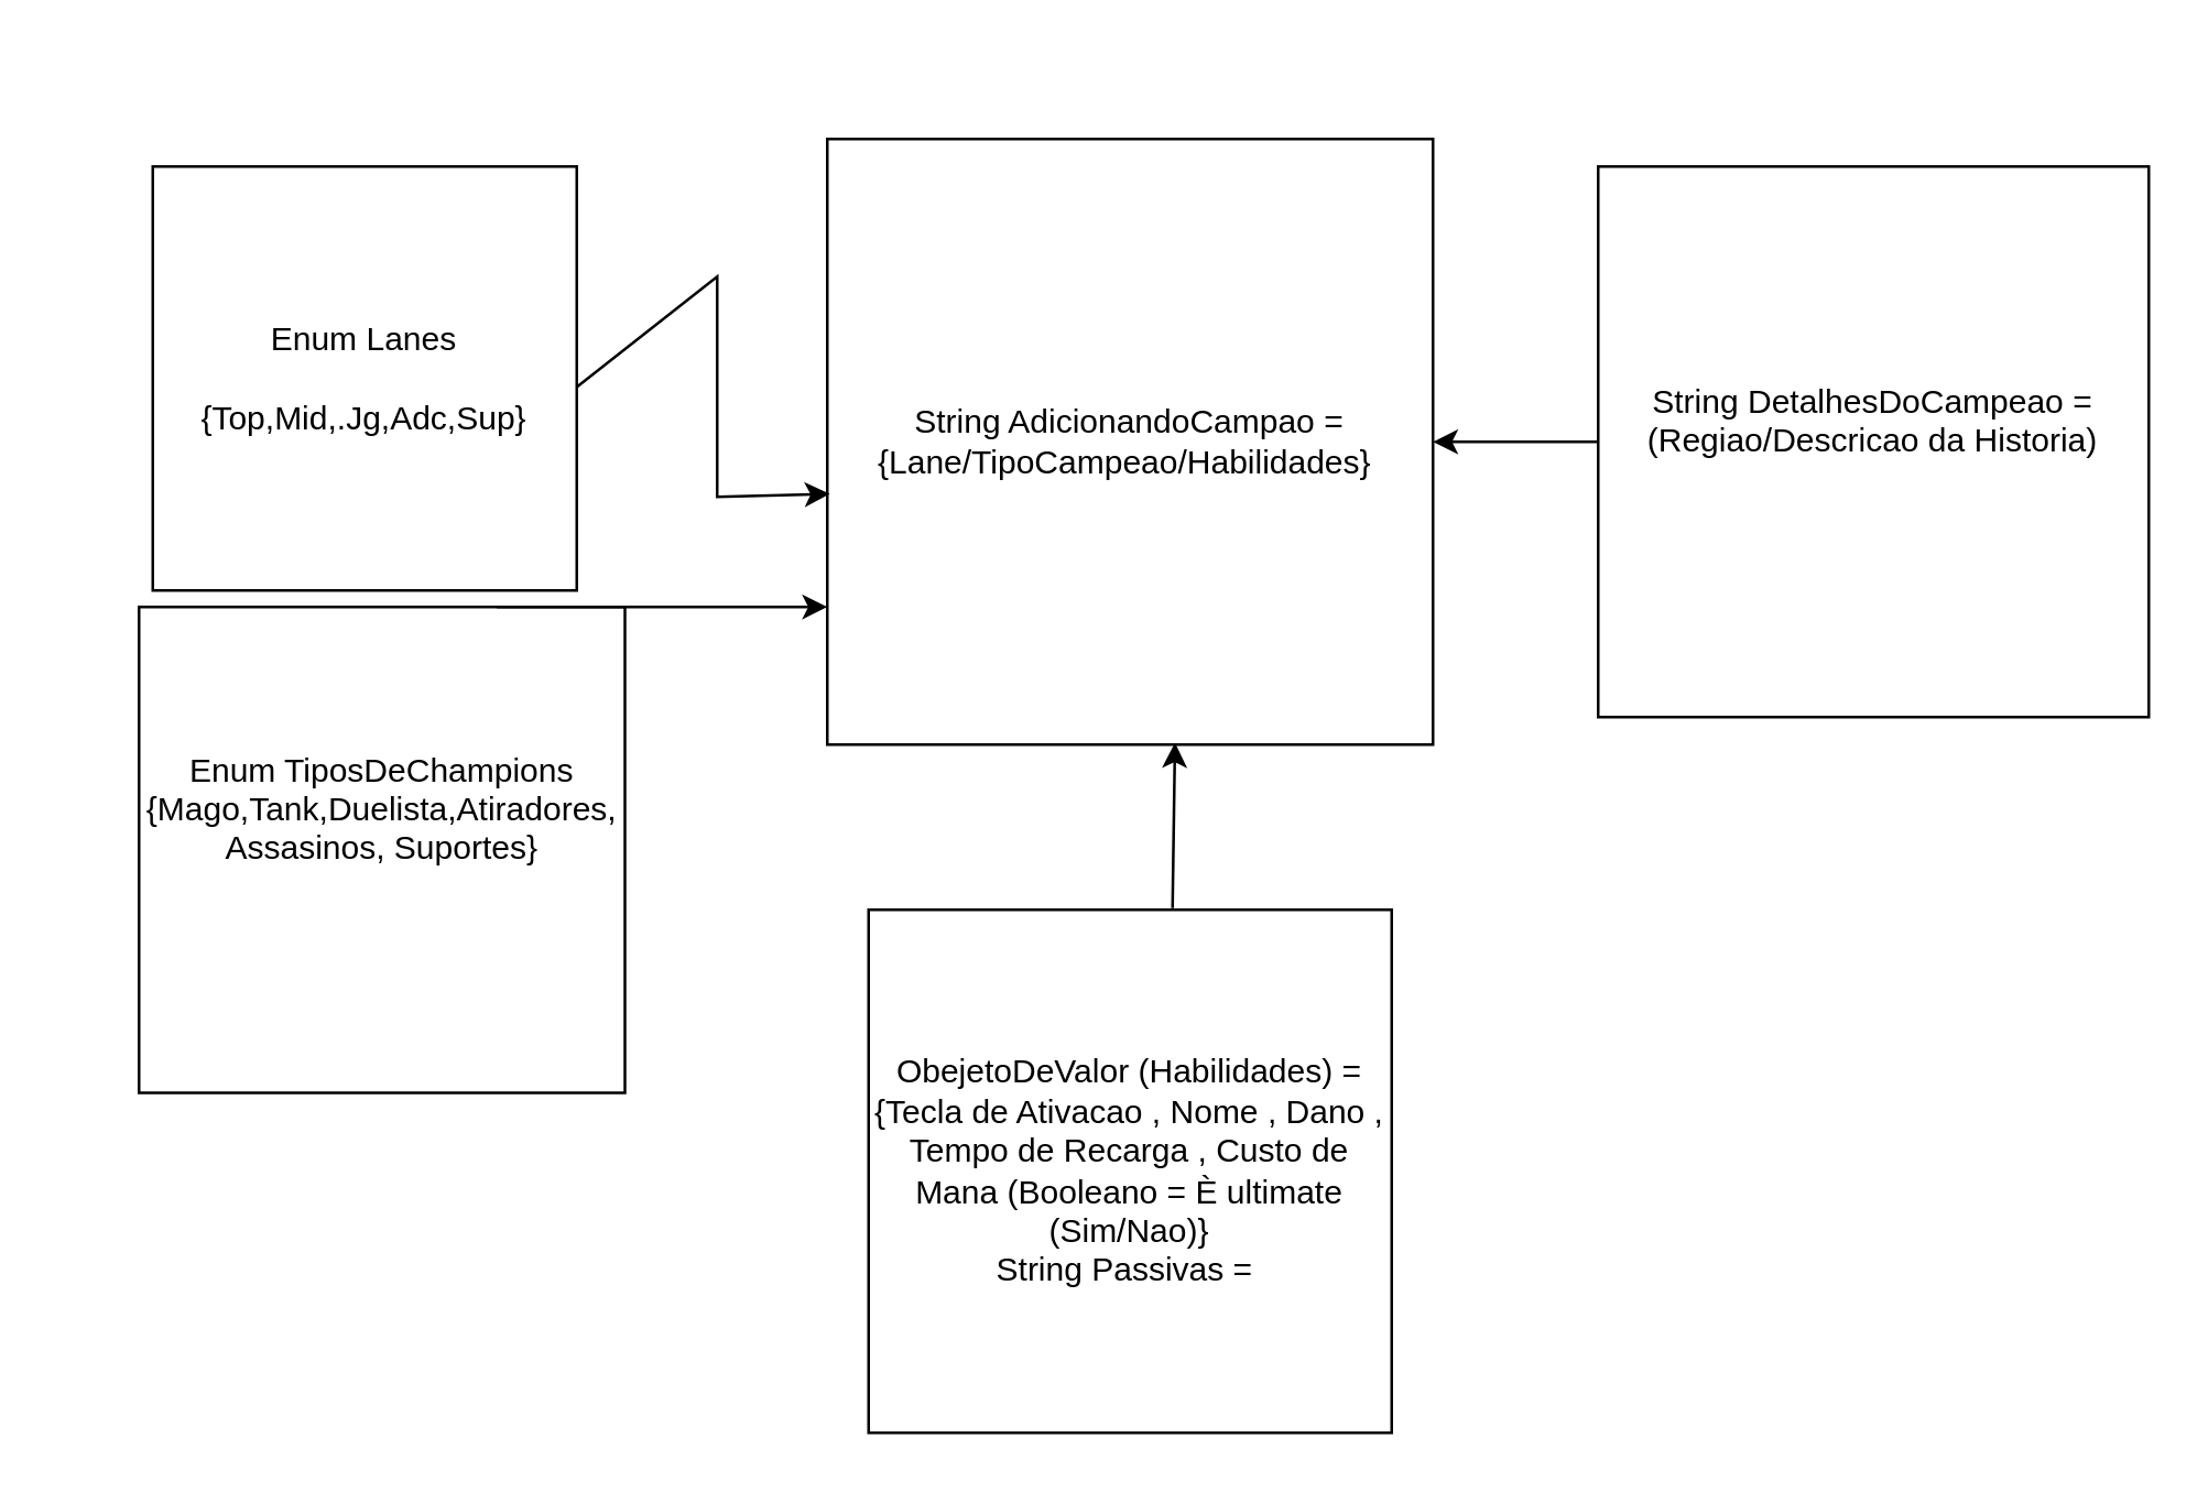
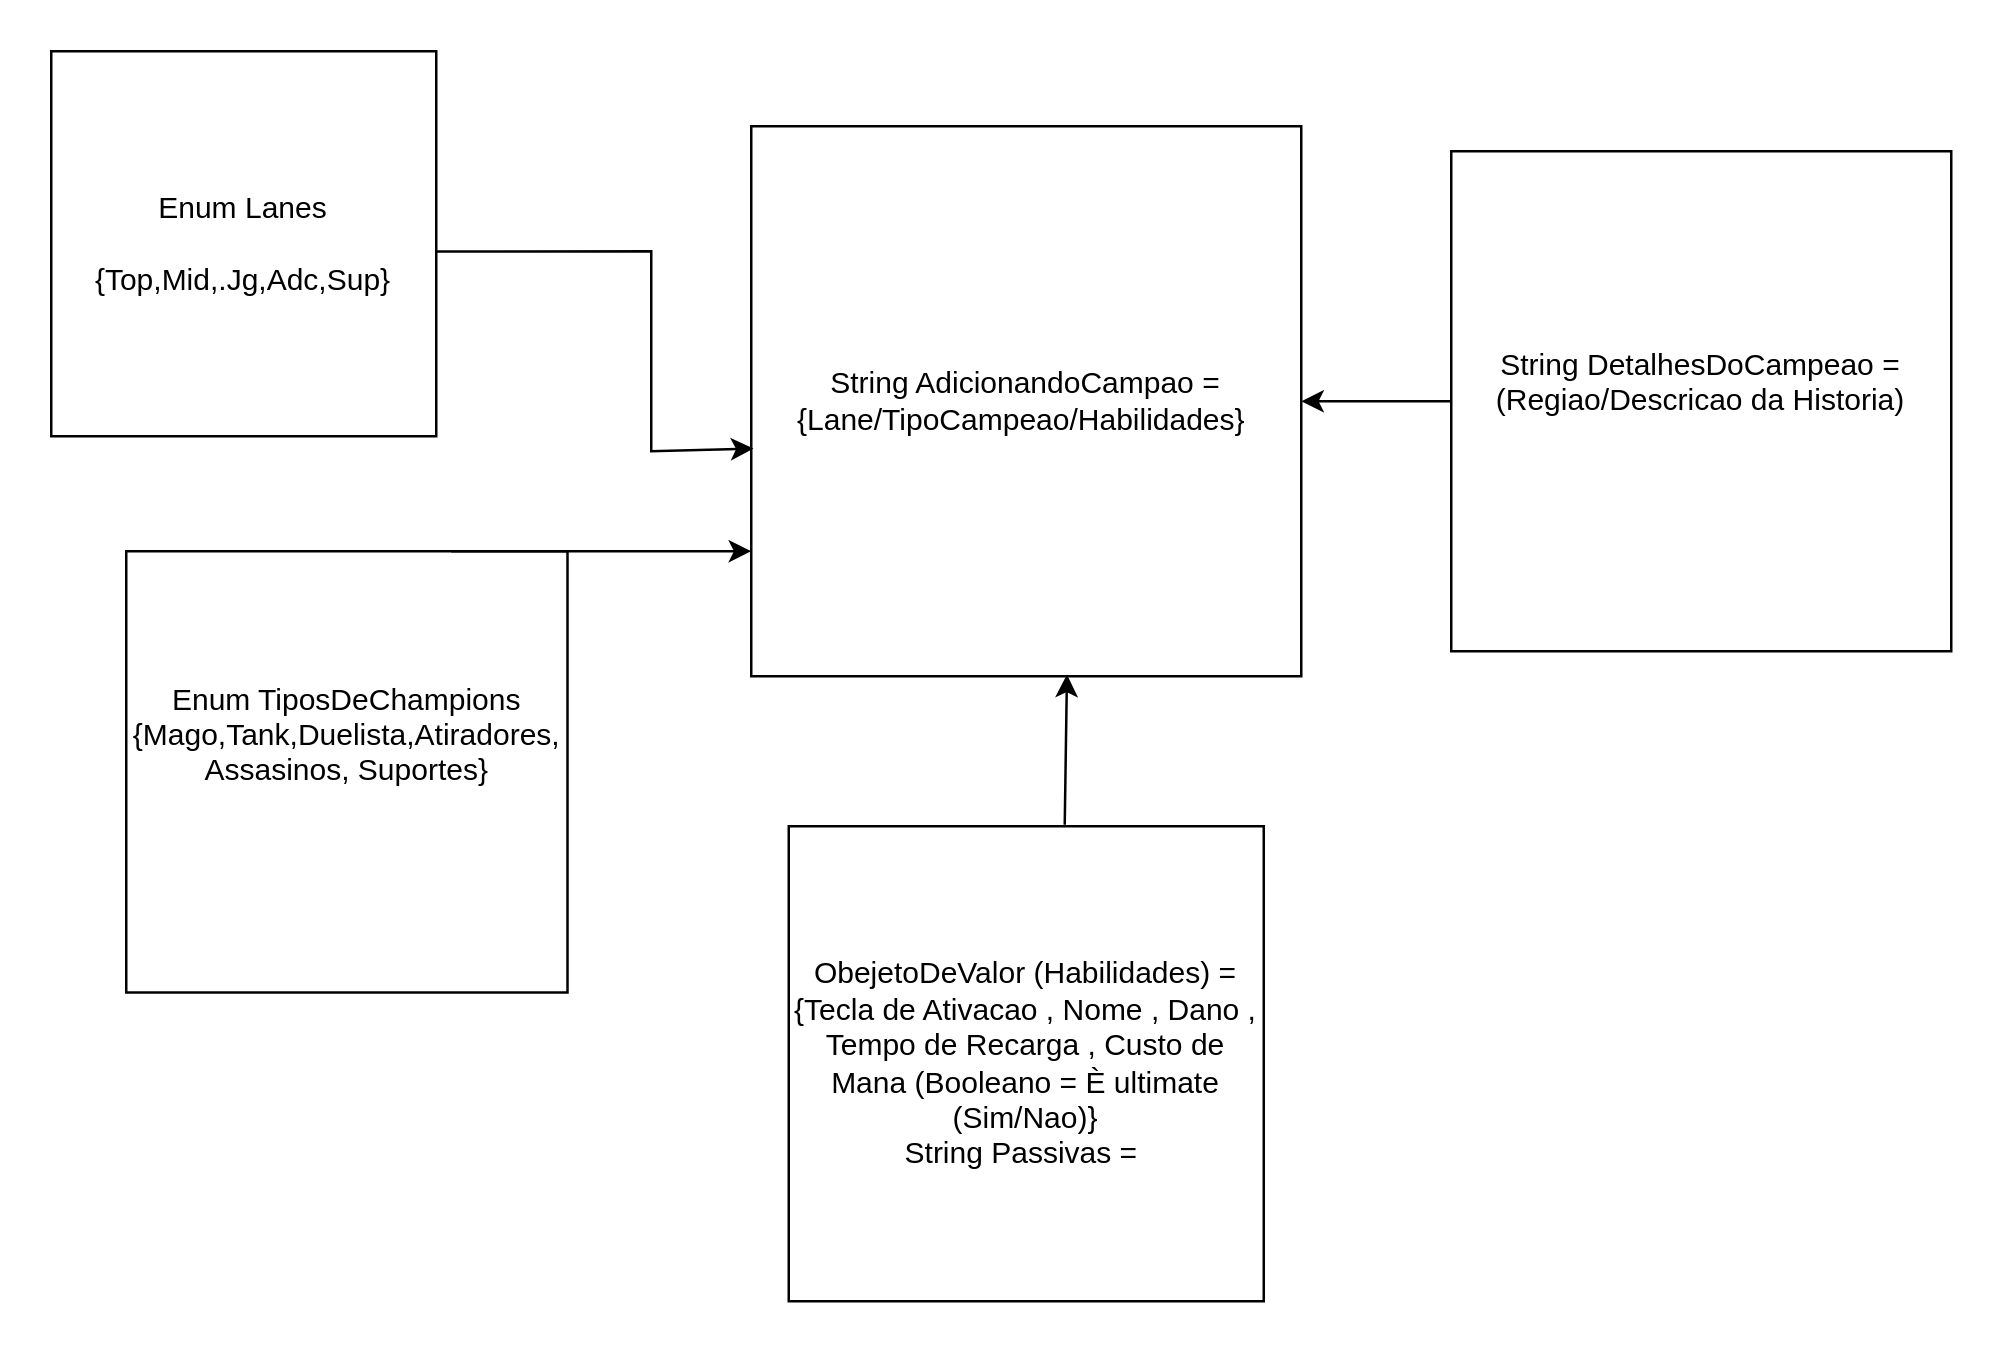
- <mxCell id="2" value="Enum Lanes&lt;div&gt;&lt;br&gt;&lt;div&gt;{&lt;span style=&quot;background-color: transparent; color: light-dark(rgb(0, 0, 0), rgb(255, 255, 255));&quot;&gt;Top,Mid,.Jg,Adc,Sup}&lt;/span&gt;&lt;/div&gt;&lt;/div&gt;" style="whiteSpace=wrap;html=1;aspect=fixed;" vertex="1" parent="1"><mxGeometry x="55" y="60" width="154" height="154" as="geometry" /></mxCell>
+ <mxCell id="2" value="Enum Lanes&lt;div&gt;&lt;br&gt;&lt;div&gt;{&lt;span style=&quot;background-color: transparent; color: light-dark(rgb(0, 0, 0), rgb(255, 255, 255));&quot;&gt;Top,Mid,.Jg,Adc,Sup}&lt;/span&gt;&lt;/div&gt;&lt;/div&gt;" style="whiteSpace=wrap;html=1;aspect=fixed;" vertex="1" parent="1"><mxGeometry x="20" y="20" width="154" height="154" as="geometry" /></mxCell>
